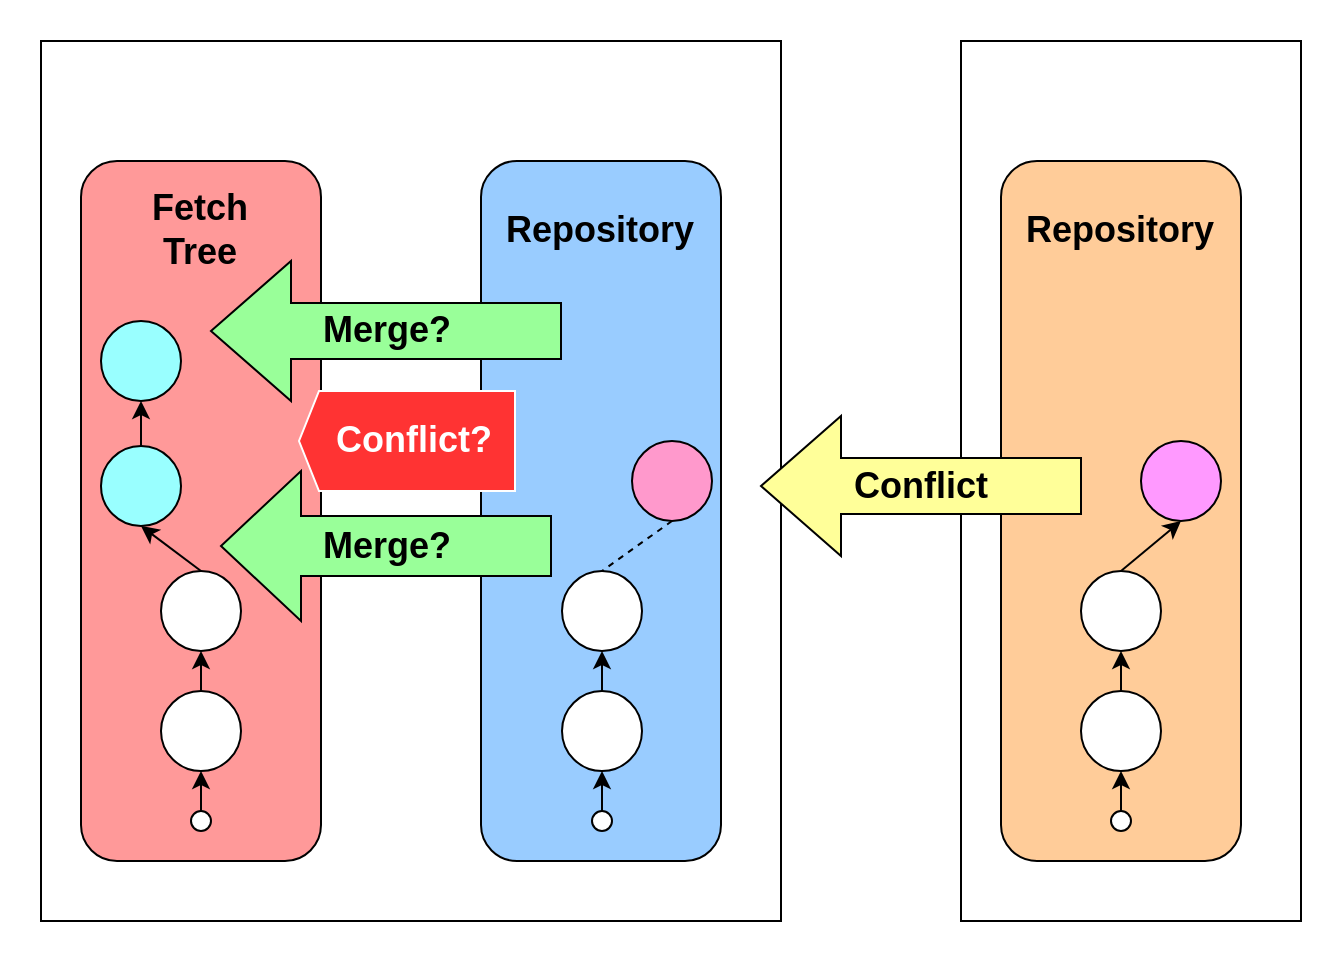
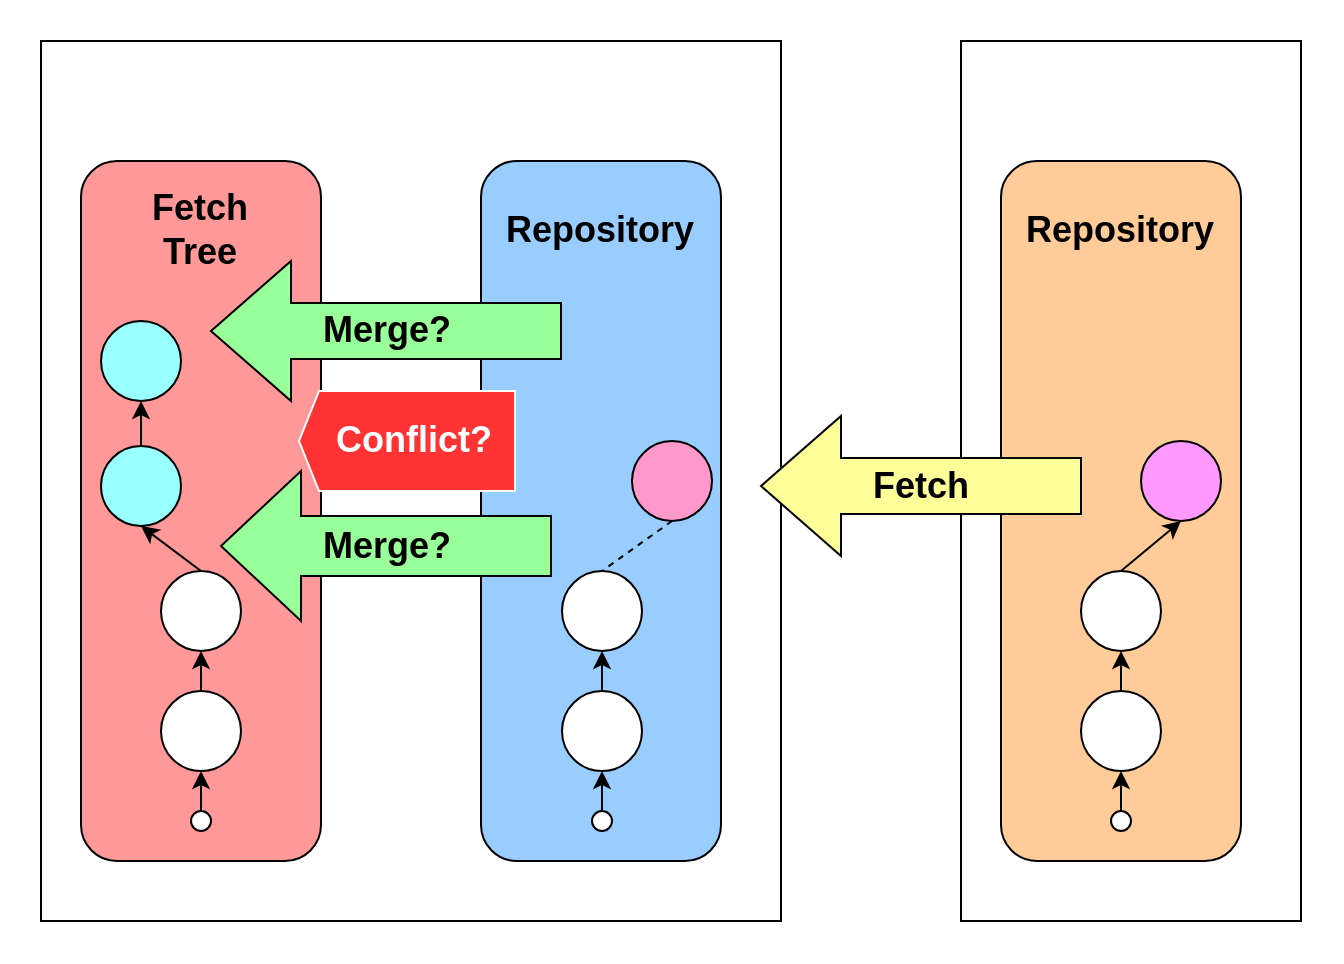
- <mxCell id="33" value="&lt;font style=&quot;font-size: 18px&quot;&gt;&lt;b&gt;Conflict&lt;/b&gt;&lt;/font&gt;" style="html=1;shadow=0;dashed=0;align=center;verticalAlign=middle;shape=mxgraph.arrows2.arrow;dy=0.6;dx=40;flipH=1;notch=0;fillColor=#FFFF99;" vertex="1" parent="1"><mxGeometry x="380" y="207.5" width="160" height="70" as="geometry" /></mxCell>
+ <mxCell id="33" value="&lt;font style=&quot;font-size: 18px&quot;&gt;&lt;b&gt;Fetch&lt;/b&gt;&lt;/font&gt;" style="html=1;shadow=0;dashed=0;align=center;verticalAlign=middle;shape=mxgraph.arrows2.arrow;dy=0.6;dx=40;flipH=1;notch=0;fillColor=#FFFF99;" vertex="1" parent="1"><mxGeometry x="380" y="207.5" width="160" height="70" as="geometry" /></mxCell>
